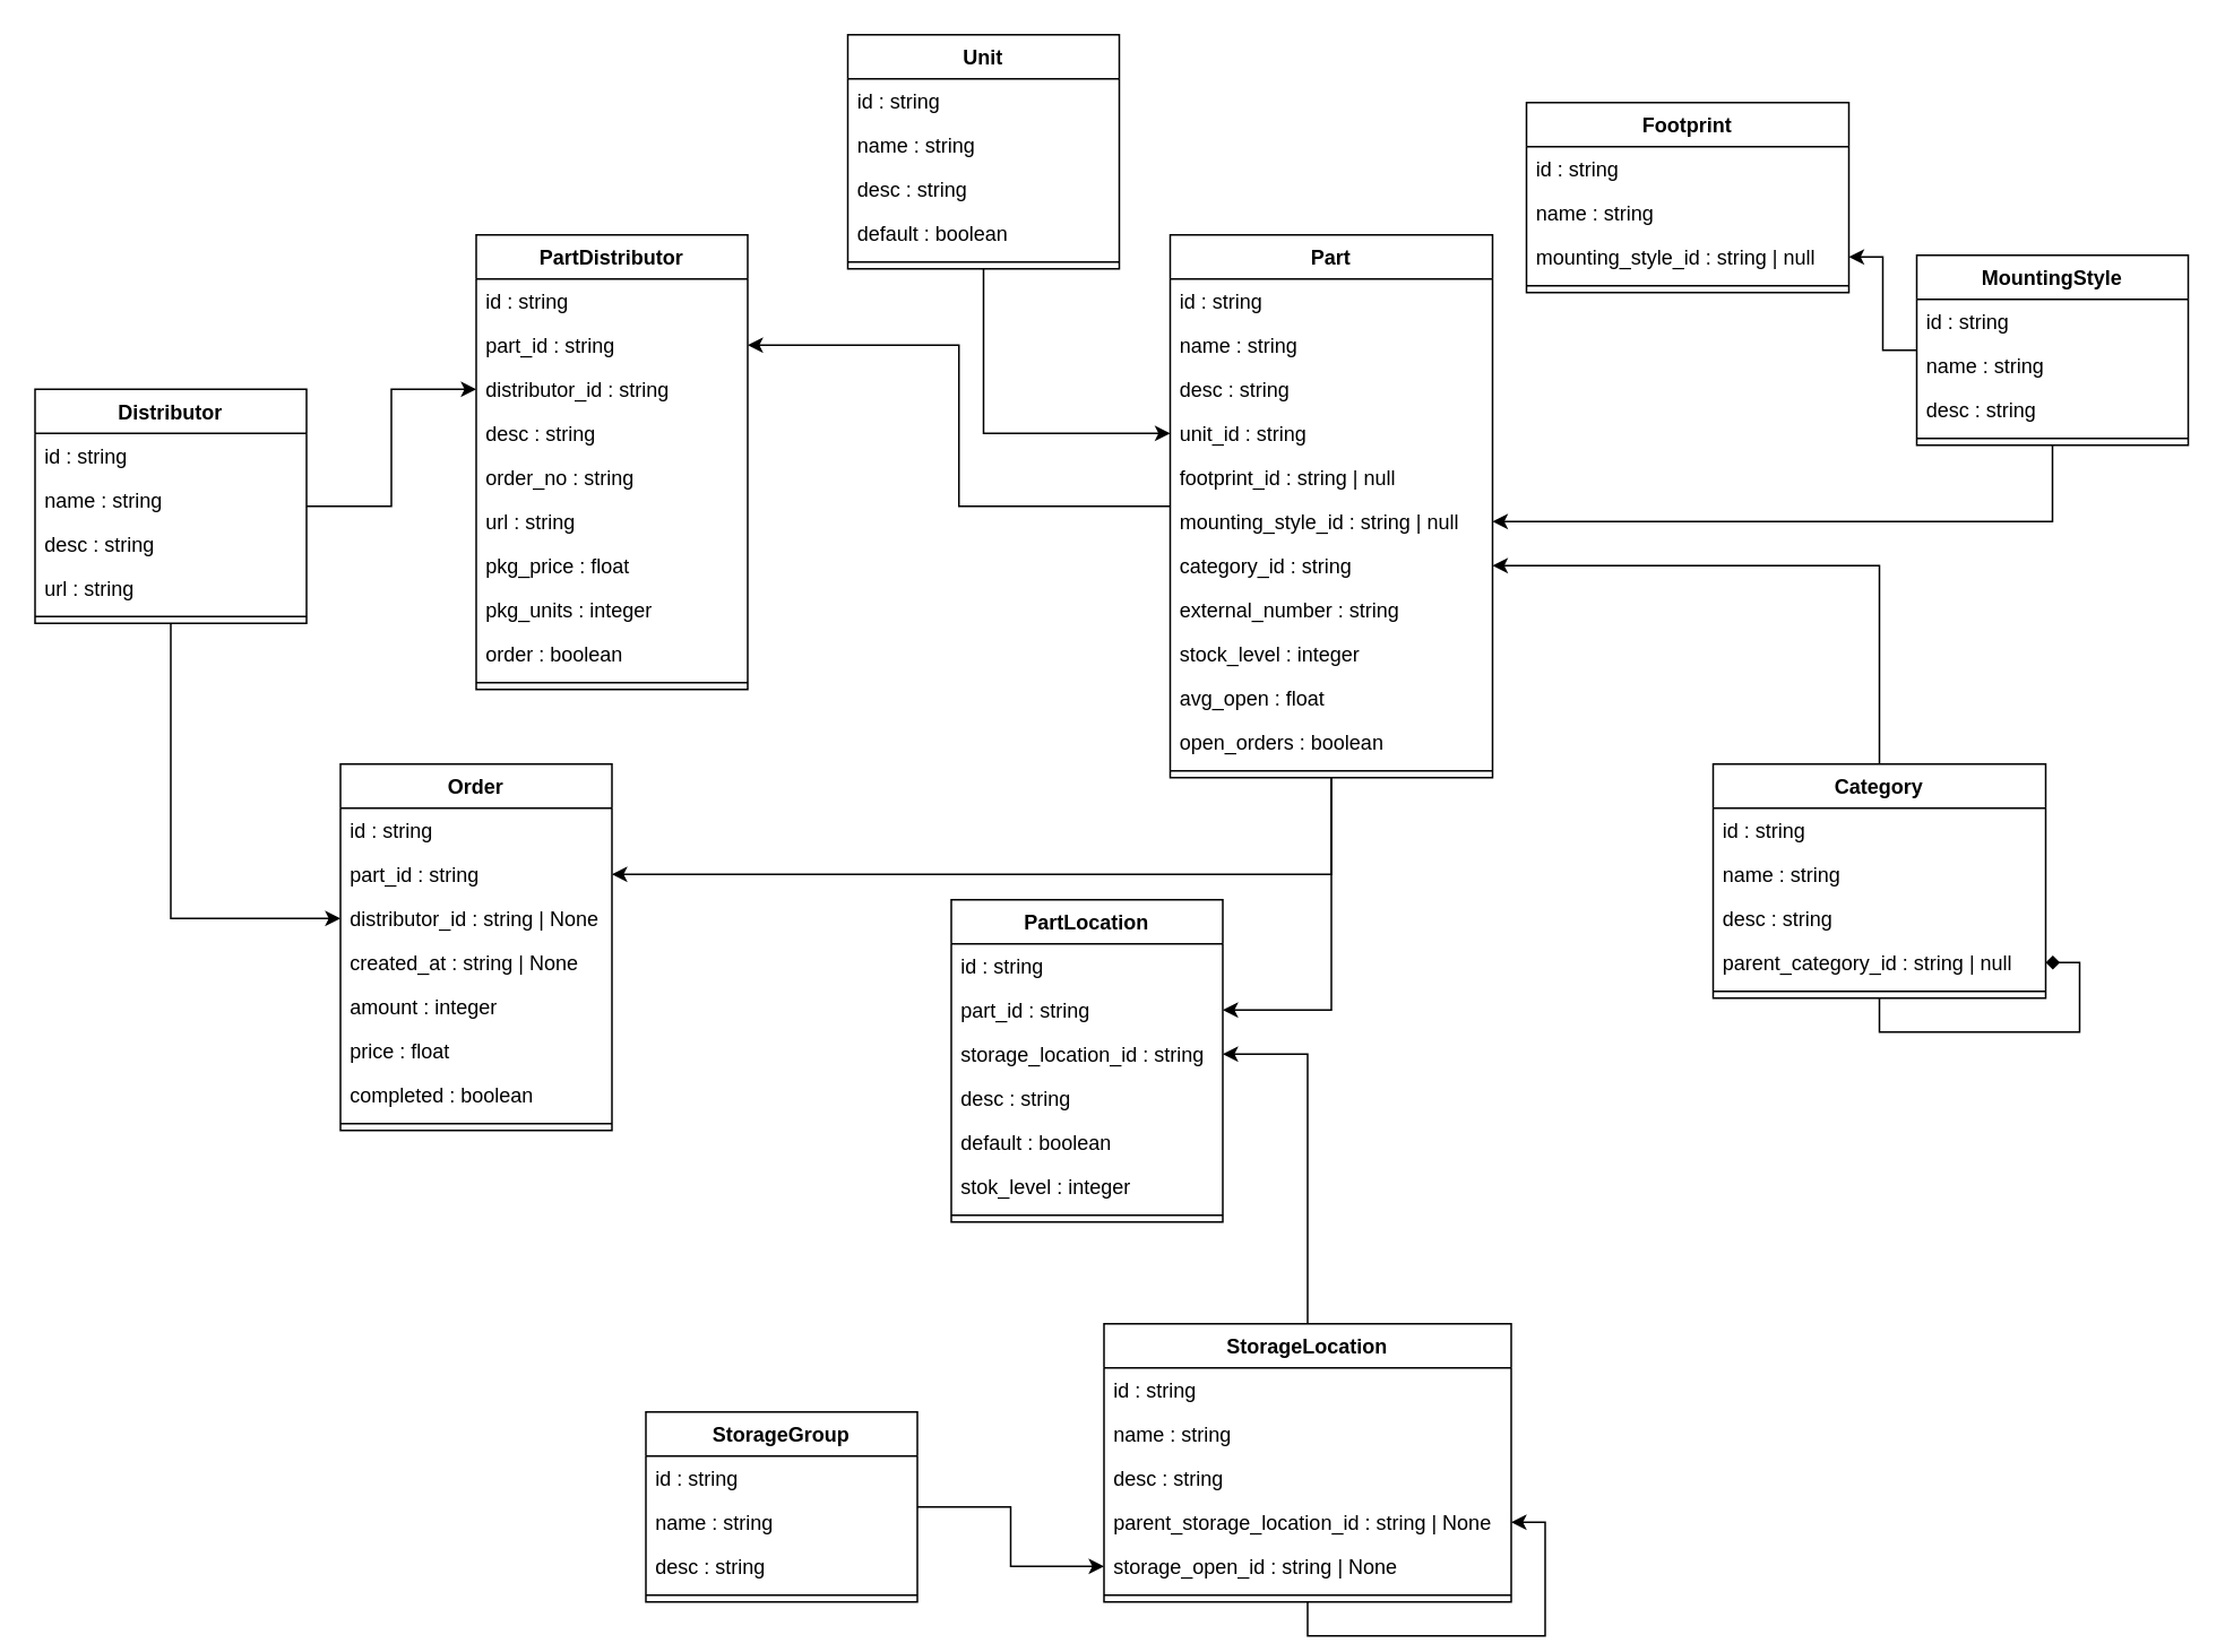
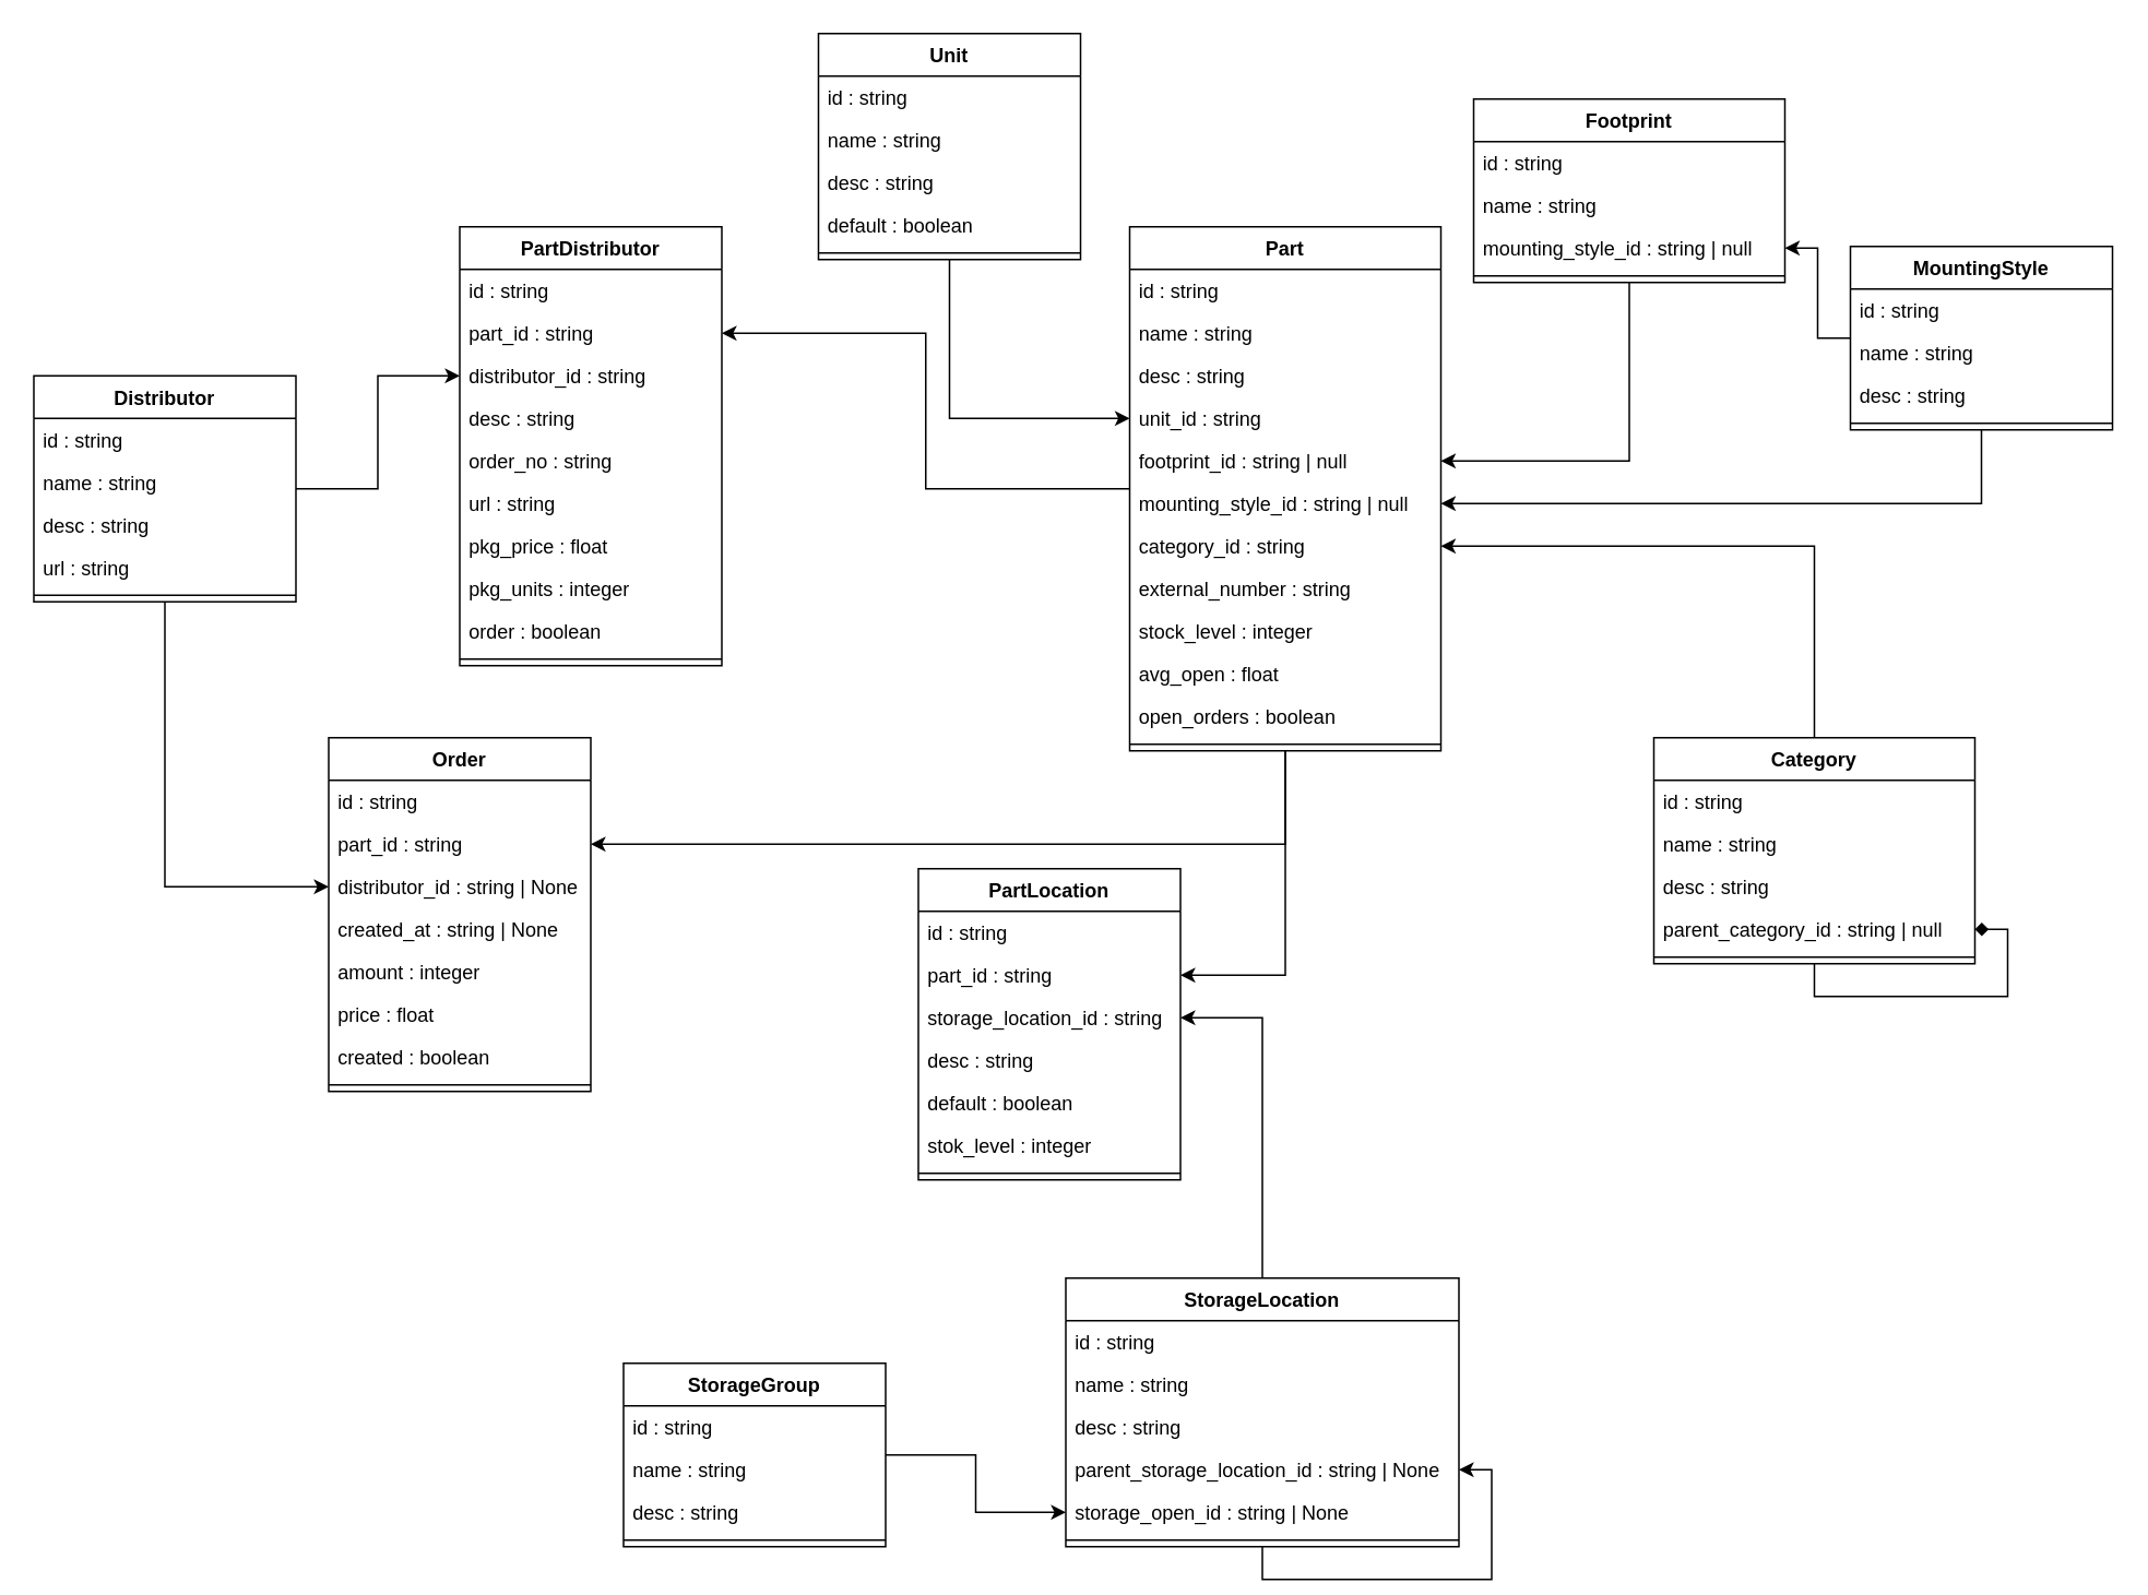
+ <mxCell id="8" style="edgeStyle=orthogonalEdgeStyle;rounded=0;orthogonalLoop=1;jettySize=auto;html=1;" parent="1" source="9" target="38" edge="1"><mxGeometry relative="1" as="geometry" /></mxCell>
- <mxCell id="87" value="completed : boolean" style="text;strokeColor=none;fillColor=none;align=left;verticalAlign=top;spacingLeft=4;spacingRight=4;overflow=hidden;rotatable=0;points=[[0,0.5],[1,0.5]];portConstraint=eastwest;" parent="80" vertex="1"><mxGeometry y="182" width="160" height="26" as="geometry" /></mxCell>
+ <mxCell id="87" value="created : boolean" style="text;strokeColor=none;fillColor=none;align=left;verticalAlign=top;spacingLeft=4;spacingRight=4;overflow=hidden;rotatable=0;points=[[0,0.5],[1,0.5]];portConstraint=eastwest;" parent="80" vertex="1"><mxGeometry y="182" width="160" height="26" as="geometry" /></mxCell>
